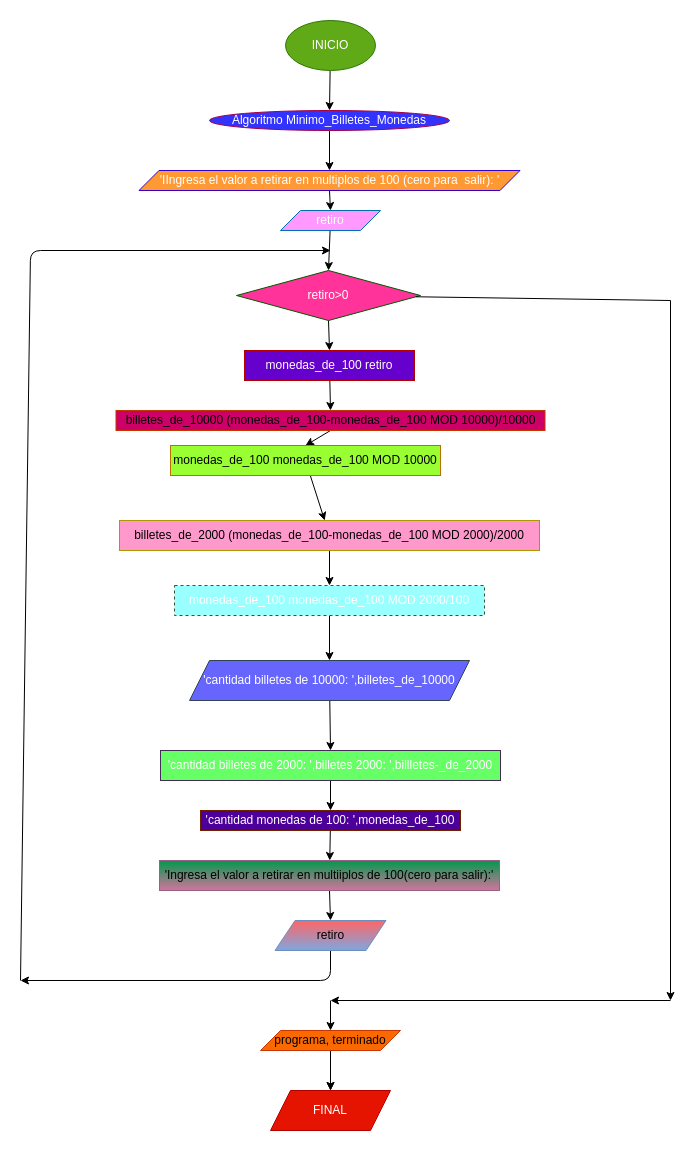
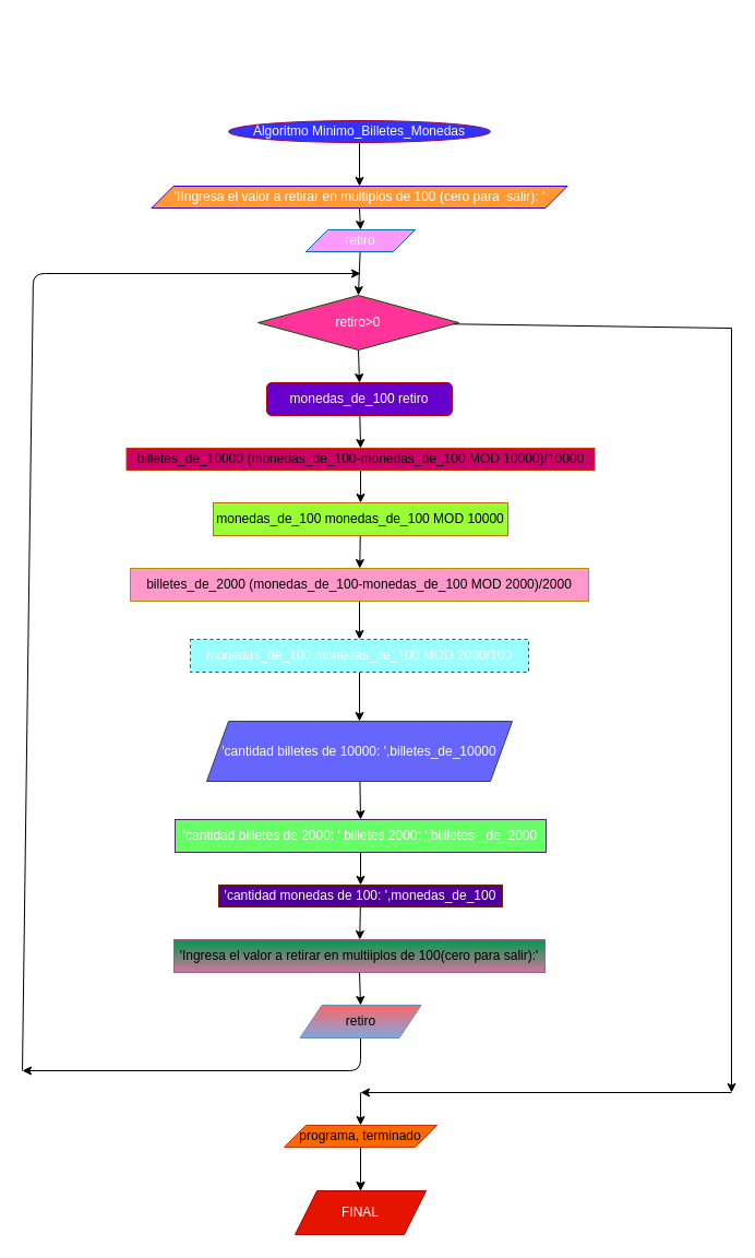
- <mxCell id="5" value="INICIO" style="ellipse;whiteSpace=wrap;html=1;fillColor=#60a917;fontColor=#ffffff;strokeColor=#2D7600;" parent="1" vertex="1"><mxGeometry x="285" y="20" width="90" height="50" as="geometry" /></mxCell>
- <mxCell id="4" style="edgeStyle=none;html=1;entryX=0.5;entryY=0;entryDx=0;entryDy=0;" parent="1" source="5" target="3" edge="1"><mxGeometry relative="1" as="geometry" /></mxCell>
- <mxCell id="13" value="monedas_de_100 retiro" style="rounded=0;whiteSpace=wrap;html=1;fillColor=#6600CC;fontColor=#ffffff;strokeColor=#B20000;" parent="1" vertex="1"><mxGeometry x="244" y="350" width="170" height="30" as="geometry" /></mxCell>
+ <mxCell id="13" value="monedas_de_100 retiro" style="whiteSpace=wrap;html=1;fillColor=#6600CC;fontColor=#ffffff;strokeColor=#B20000;rounded=1;" parent="1" vertex="1"><mxGeometry x="244" y="350" width="170" height="30" as="geometry" /></mxCell>
- <mxCell id="17" value="monedas_de_100 monedas_de_100 MOD 10000" style="rounded=0;whiteSpace=wrap;html=1;fillColor=#99FF33;fontColor=#000000;strokeColor=#BD7000;" parent="1" vertex="1"><mxGeometry x="170" y="445" width="270" height="30" as="geometry" /></mxCell>
+ <mxCell id="17" value="monedas_de_100 monedas_de_100 MOD 10000" style="rounded=0;whiteSpace=wrap;html=1;fillColor=#99FF33;fontColor=#000000;strokeColor=#BD7000;" parent="1" vertex="1"><mxGeometry x="195" y="460" width="270" height="30" as="geometry" /></mxCell>
- <mxCell id="23" value="'cantidad billetes de 10000: ',billetes_de_10000" style="shape=parallelogram;perimeter=parallelogramPerimeter;whiteSpace=wrap;html=1;fixedSize=1;fillColor=#6666FF;fontColor=#ffffff;strokeColor=#314354;" parent="1" vertex="1"><mxGeometry x="189" y="660" width="280" height="40" as="geometry" /></mxCell>
+ <mxCell id="23" value="'cantidad billetes de 10000: ',billetes_de_10000" style="shape=parallelogram;perimeter=parallelogramPerimeter;whiteSpace=wrap;html=1;fixedSize=1;fillColor=#6666FF;fontColor=#ffffff;strokeColor=#314354;" parent="1" vertex="1"><mxGeometry x="189" y="660" width="280" height="55" as="geometry" /></mxCell>
